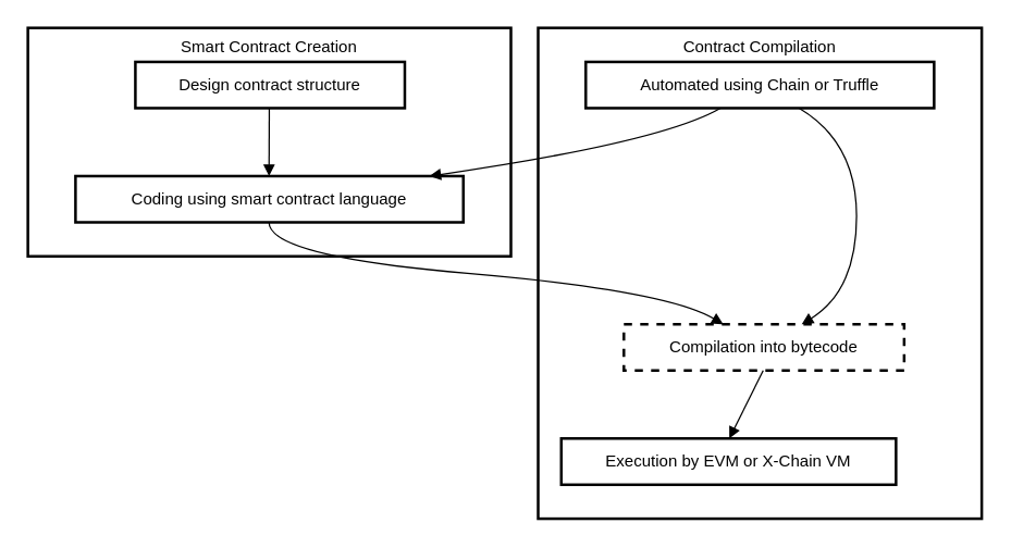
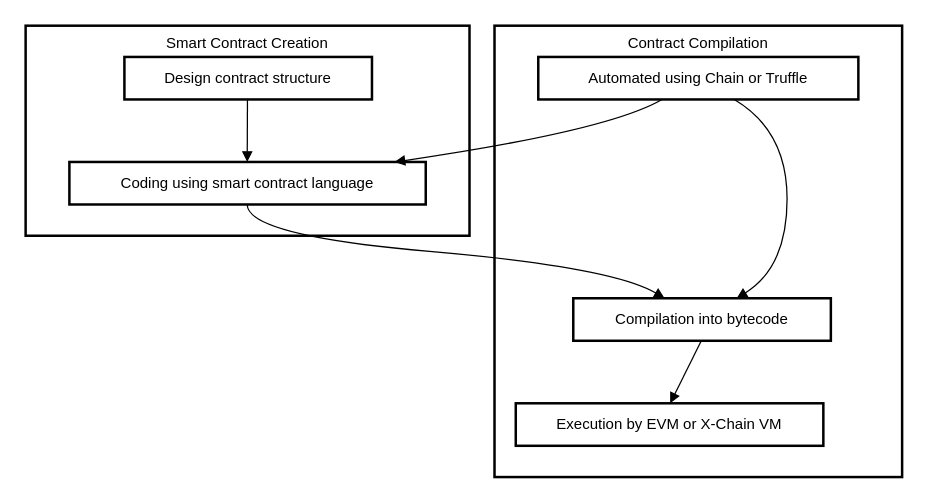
- <mxCell id="3" value="Compilation into bytecode" style="whiteSpace=wrap;strokeWidth=2;dashed=1;" vertex="1" parent="1"><mxGeometry x="458" y="238" width="206" height="34" as="geometry" /></mxCell>
+ <mxCell id="3" value="Compilation into bytecode" style="whiteSpace=wrap;strokeWidth=2;" vertex="1" parent="1"><mxGeometry x="458" y="238" width="206" height="34" as="geometry" /></mxCell>
